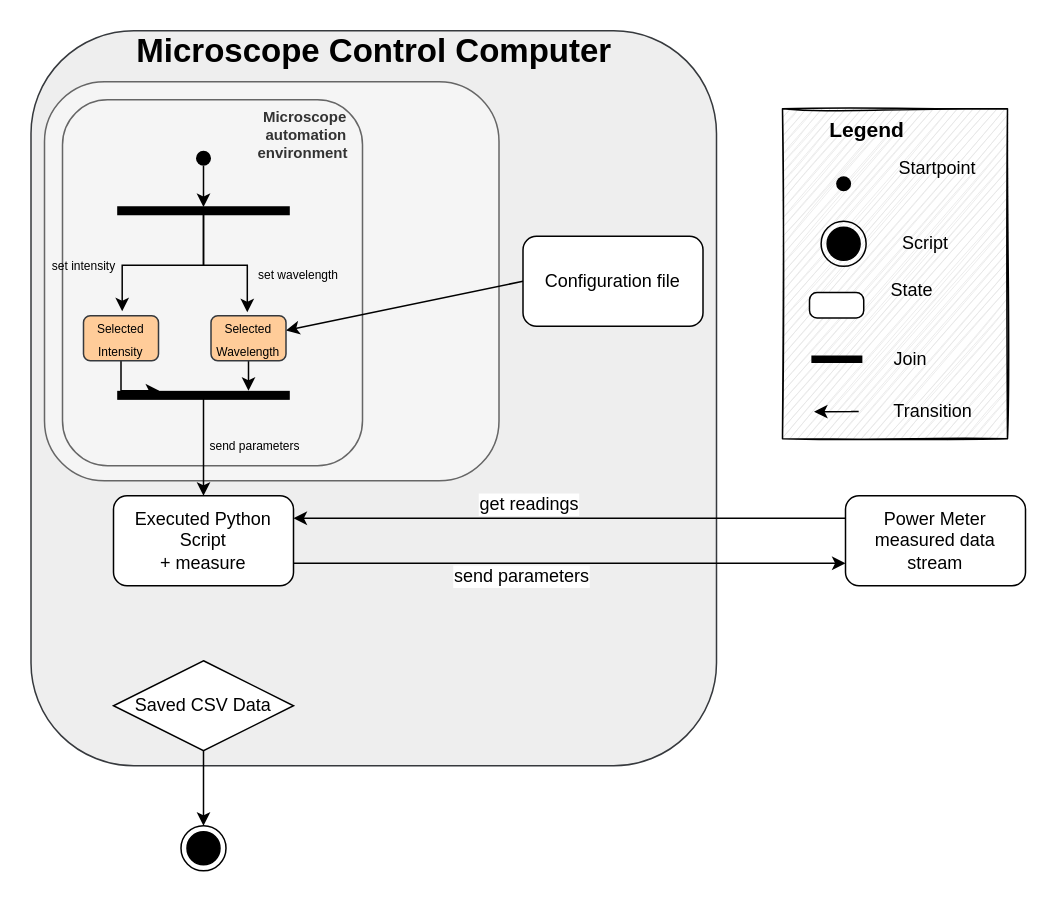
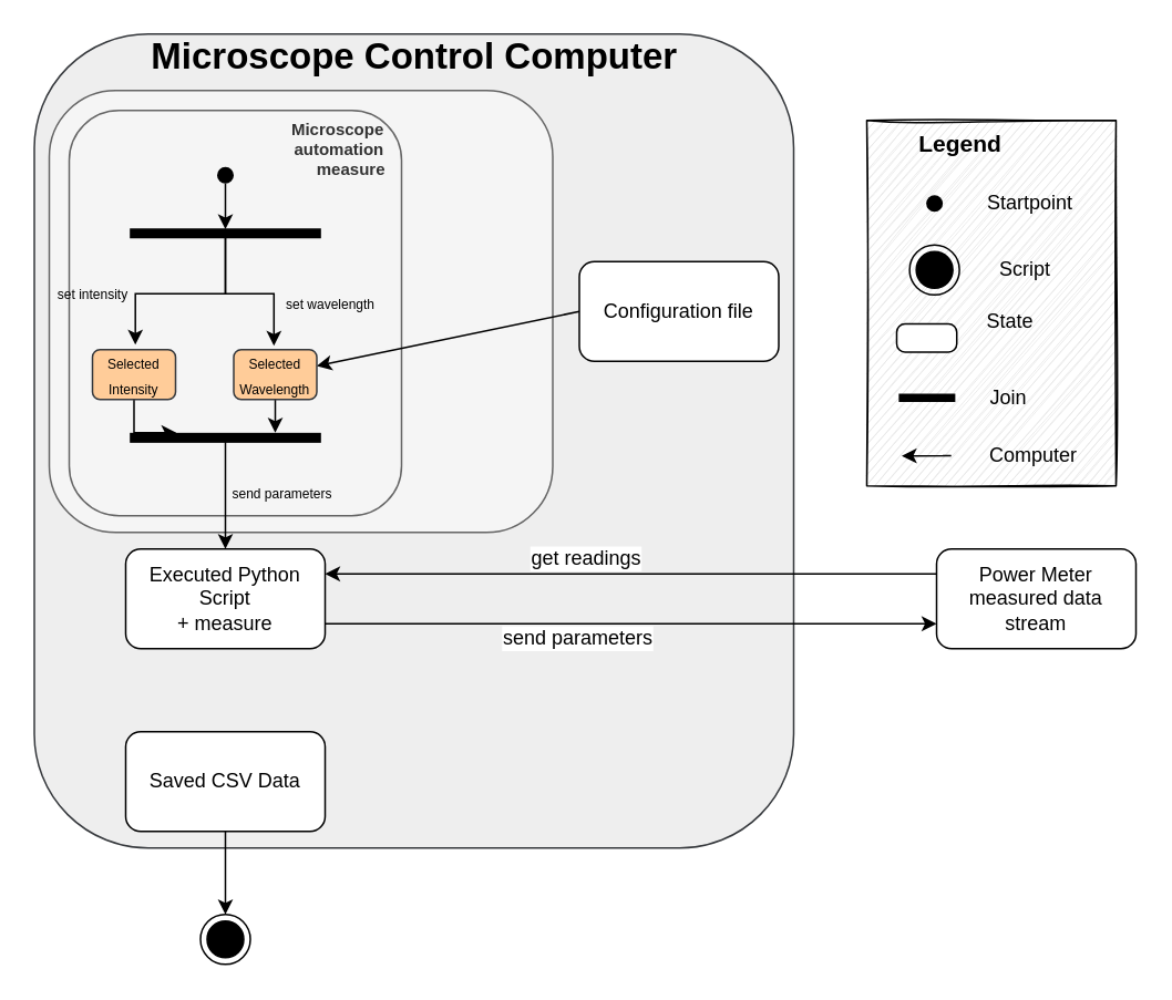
- <mxCell id="14" value="Startpoint" style="text;html=1;align=center;verticalAlign=middle;resizable=0;points=[];autosize=1;strokeColor=none;" parent="5" vertex="1"><mxGeometry x="67.75" y="30" width="70" height="20" as="geometry" /></mxCell>
+ <mxCell id="14" value="Startpoint" style="text;html=1;align=center;verticalAlign=middle;resizable=0;points=[];autosize=1;strokeColor=none;" parent="5" vertex="1"><mxGeometry x="62.75" y="40" width="70" height="20" as="geometry" /></mxCell>
- <mxCell id="4" value="&lt;div align=&quot;right&quot;&gt;&lt;b style=&quot;font-size: 9px&quot;&gt;&lt;font style=&quot;font-size: 10px&quot;&gt;&lt;br&gt;&lt;/font&gt;&lt;/b&gt;&lt;/div&gt;&lt;div align=&quot;right&quot;&gt;&lt;b style=&quot;font-size: 9px&quot;&gt;&lt;font style=&quot;font-size: 10px&quot;&gt;&lt;br&gt;&lt;/font&gt;&lt;/b&gt;&lt;/div&gt;&lt;div align=&quot;right&quot;&gt;&lt;b style=&quot;font-size: 9px&quot;&gt;&lt;font style=&quot;font-size: 10px&quot;&gt;Microscope&amp;nbsp;&amp;nbsp;&amp;nbsp; &lt;br&gt;&lt;/font&gt;&lt;/b&gt;&lt;/div&gt;&lt;div align=&quot;right&quot;&gt;&lt;b style=&quot;font-size: 9px&quot;&gt;&lt;font style=&quot;font-size: 10px&quot;&gt;automation&amp;nbsp;&amp;nbsp;&amp;nbsp; &lt;br&gt;&lt;/font&gt;&lt;/b&gt;&lt;/div&gt;&lt;div align=&quot;right&quot;&gt;&lt;b style=&quot;font-size: 9px&quot;&gt;&lt;font style=&quot;font-size: 10px&quot;&gt;environment&lt;/font&gt; &amp;nbsp;&amp;nbsp; &lt;/b&gt;&lt;br&gt;&lt;/div&gt;&lt;div&gt;&lt;br&gt;&lt;/div&gt;&lt;div&gt;&lt;br&gt;&lt;/div&gt;&lt;div&gt;&lt;br&gt;&lt;/div&gt;&lt;div&gt;&lt;br&gt;&lt;/div&gt;&lt;div&gt;&lt;br&gt;&lt;/div&gt;&lt;div&gt;&lt;br&gt;&lt;/div&gt;&lt;div&gt;&lt;br&gt;&lt;/div&gt;&lt;div&gt;&lt;br&gt;&lt;/div&gt;&lt;div&gt;&lt;br&gt;&lt;/div&gt;&lt;div&gt;&lt;br&gt;&lt;/div&gt;&lt;div&gt;&lt;br&gt;&lt;/div&gt;&lt;div&gt;&lt;br&gt;&lt;/div&gt;&lt;div&gt;&lt;br&gt;&lt;/div&gt;&lt;div&gt;&lt;br&gt;&lt;/div&gt;&lt;div&gt;&lt;br&gt;&lt;/div&gt;&lt;div&gt;&lt;br&gt;&lt;/div&gt;&lt;div&gt;&lt;br&gt;&lt;/div&gt;&lt;div&gt;&lt;br&gt;&lt;/div&gt;&lt;div&gt;&lt;br&gt;&lt;/div&gt;&lt;div&gt;&lt;br&gt;&lt;/div&gt;&lt;div&gt;&lt;br&gt;&lt;/div&gt;&lt;div&gt;&lt;br&gt;&lt;/div&gt;&lt;div&gt;&lt;br&gt;&lt;/div&gt;" style="rounded=1;whiteSpace=wrap;html=1;labelBackgroundColor=none;fontSize=8;fillColor=#f5f5f5;strokeColor=#666666;fontColor=#333333;align=right;" parent="1" vertex="1"><mxGeometry x="41" y="66" width="200" height="244" as="geometry" /></mxCell>
+ <mxCell id="4" value="&lt;div align=&quot;right&quot;&gt;&lt;b style=&quot;font-size: 9px&quot;&gt;&lt;font style=&quot;font-size: 10px&quot;&gt;&lt;br&gt;&lt;/font&gt;&lt;/b&gt;&lt;/div&gt;&lt;div align=&quot;right&quot;&gt;&lt;b style=&quot;font-size: 9px&quot;&gt;&lt;font style=&quot;font-size: 10px&quot;&gt;&lt;br&gt;&lt;/font&gt;&lt;/b&gt;&lt;/div&gt;&lt;div align=&quot;right&quot;&gt;&lt;b style=&quot;font-size: 9px&quot;&gt;&lt;font style=&quot;font-size: 10px&quot;&gt;Microscope&amp;nbsp;&amp;nbsp;&amp;nbsp; &lt;br&gt;&lt;/font&gt;&lt;/b&gt;&lt;/div&gt;&lt;div align=&quot;right&quot;&gt;&lt;b style=&quot;font-size: 9px&quot;&gt;&lt;font style=&quot;font-size: 10px&quot;&gt;automation&amp;nbsp;&amp;nbsp;&amp;nbsp; &lt;br&gt;&lt;/font&gt;&lt;/b&gt;&lt;/div&gt;&lt;div align=&quot;right&quot;&gt;&lt;b style=&quot;font-size: 9px&quot;&gt;&lt;font style=&quot;font-size: 10px&quot;&gt;measure&lt;/font&gt; &amp;nbsp;&amp;nbsp; &lt;/b&gt;&lt;br&gt;&lt;/div&gt;&lt;div&gt;&lt;br&gt;&lt;/div&gt;&lt;div&gt;&lt;br&gt;&lt;/div&gt;&lt;div&gt;&lt;br&gt;&lt;/div&gt;&lt;div&gt;&lt;br&gt;&lt;/div&gt;&lt;div&gt;&lt;br&gt;&lt;/div&gt;&lt;div&gt;&lt;br&gt;&lt;/div&gt;&lt;div&gt;&lt;br&gt;&lt;/div&gt;&lt;div&gt;&lt;br&gt;&lt;/div&gt;&lt;div&gt;&lt;br&gt;&lt;/div&gt;&lt;div&gt;&lt;br&gt;&lt;/div&gt;&lt;div&gt;&lt;br&gt;&lt;/div&gt;&lt;div&gt;&lt;br&gt;&lt;/div&gt;&lt;div&gt;&lt;br&gt;&lt;/div&gt;&lt;div&gt;&lt;br&gt;&lt;/div&gt;&lt;div&gt;&lt;br&gt;&lt;/div&gt;&lt;div&gt;&lt;br&gt;&lt;/div&gt;&lt;div&gt;&lt;br&gt;&lt;/div&gt;&lt;div&gt;&lt;br&gt;&lt;/div&gt;&lt;div&gt;&lt;br&gt;&lt;/div&gt;&lt;div&gt;&lt;br&gt;&lt;/div&gt;&lt;div&gt;&lt;br&gt;&lt;/div&gt;&lt;div&gt;&lt;br&gt;&lt;/div&gt;&lt;div&gt;&lt;br&gt;&lt;/div&gt;" style="rounded=1;whiteSpace=wrap;html=1;labelBackgroundColor=none;fontSize=8;fillColor=#f5f5f5;strokeColor=#666666;fontColor=#333333;align=right;" parent="1" vertex="1"><mxGeometry x="41" y="66" width="200" height="244" as="geometry" /></mxCell>
- <mxCell id="8" value="Transition" style="text;html=1;align=center;verticalAlign=middle;resizable=0;points=[];autosize=1;strokeColor=none;" parent="5" vertex="1"><mxGeometry x="68.75" y="193" width="62" height="18" as="geometry" /></mxCell>
+ <mxCell id="8" value="Computer" style="text;html=1;align=center;verticalAlign=middle;resizable=0;points=[];autosize=1;strokeColor=none;" parent="5" vertex="1"><mxGeometry x="68.75" y="193" width="62" height="18" as="geometry" /></mxCell>
- <mxCell id="34" value="Saved CSV Data" style="rhombus;whiteSpace=wrap;html=1;" parent="1" vertex="1"><mxGeometry x="75" y="440" width="120" height="60" as="geometry" /></mxCell>
+ <mxCell id="34" value="Saved CSV Data" style="rounded=1;whiteSpace=wrap;html=1;" parent="1" vertex="1"><mxGeometry x="75" y="440" width="120" height="60" as="geometry" /></mxCell>
